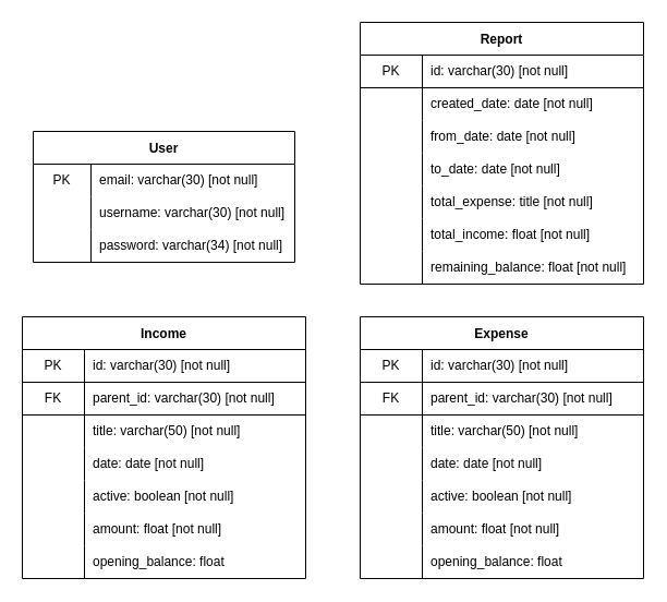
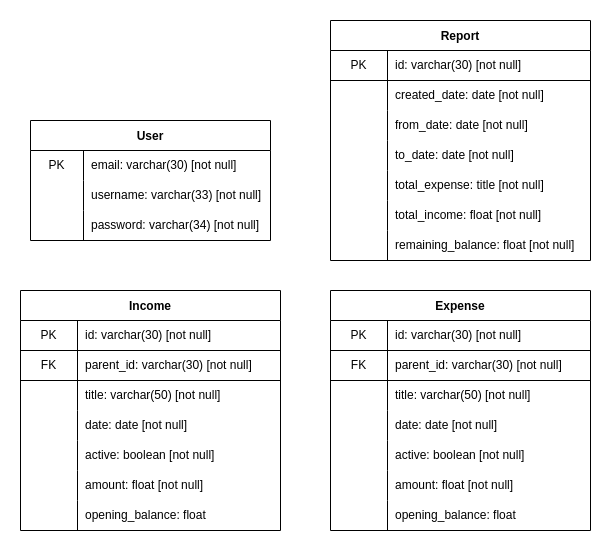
- <mxCell id="8" value="username: varchar(30) [not null]" style="shape=partialRectangle;html=1;whiteSpace=wrap;connectable=0;fillColor=none;top=0;left=0;bottom=0;right=0;align=left;spacingLeft=6;overflow=hidden;" vertex="1" parent="6"><mxGeometry x="53" width="187" height="30" as="geometry"><mxRectangle width="187" height="30" as="alternateBounds" /></mxGeometry></mxCell>
+ <mxCell id="8" value="username: varchar(33) [not null]" style="shape=partialRectangle;html=1;whiteSpace=wrap;connectable=0;fillColor=none;top=0;left=0;bottom=0;right=0;align=left;spacingLeft=6;overflow=hidden;" vertex="1" parent="6"><mxGeometry x="53" width="187" height="30" as="geometry"><mxRectangle width="187" height="30" as="alternateBounds" /></mxGeometry></mxCell>
